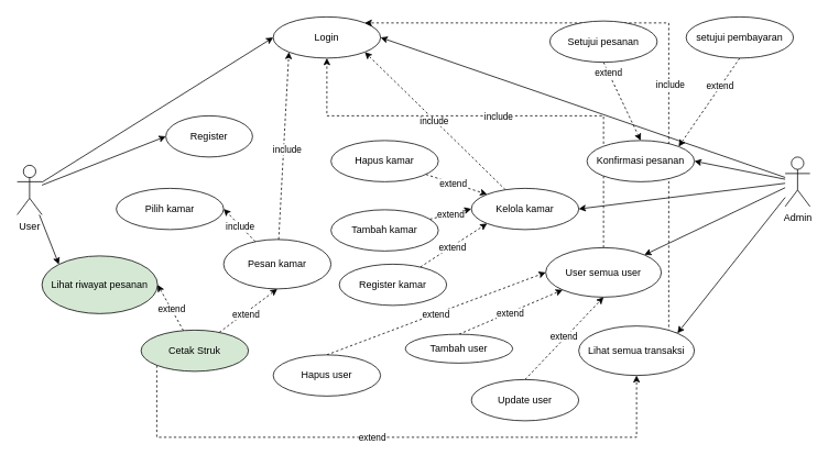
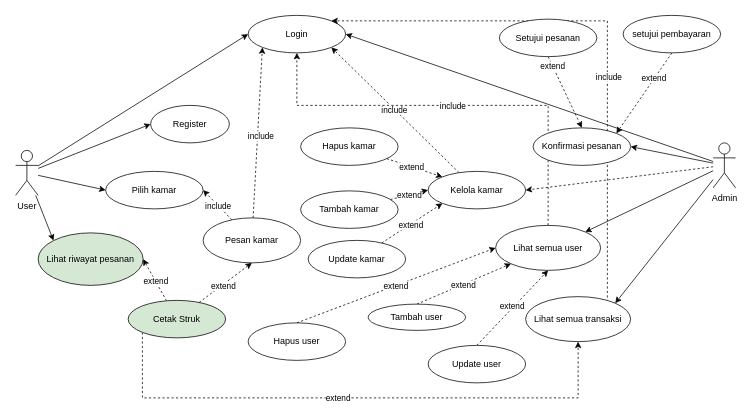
- <mxCell id="17" style="edgeStyle=none;rounded=0;orthogonalLoop=1;jettySize=auto;html=1;entryX=1;entryY=0.5;entryDx=0;entryDy=0;" parent="1" source="21" target="24" edge="1"><mxGeometry relative="1" as="geometry" /></mxCell>
+ <mxCell id="17" style="edgeStyle=none;rounded=0;orthogonalLoop=1;jettySize=auto;html=1;entryX=1;entryY=0.5;entryDx=0;entryDy=0;dashed=1;" parent="1" source="21" target="24" edge="1"><mxGeometry relative="1" as="geometry" /></mxCell>
+ <mxCell id="4" style="edgeStyle=none;rounded=0;orthogonalLoop=1;jettySize=auto;html=1;entryX=0;entryY=0.5;entryDx=0;entryDy=0;" parent="1" source="6" target="9" edge="1"><mxGeometry relative="1" as="geometry" /></mxCell>
- <mxCell id="46" value="User semua user" style="ellipse;whiteSpace=wrap;html=1;" parent="1" vertex="1"><mxGeometry x="660" y="300" width="140" height="60" as="geometry" /></mxCell>
+ <mxCell id="46" value="Lihat semua user" style="ellipse;whiteSpace=wrap;html=1;" parent="1" vertex="1"><mxGeometry x="660" y="300" width="140" height="60" as="geometry" /></mxCell>
- <mxCell id="43" value="Register kamar" style="ellipse;whiteSpace=wrap;html=1;" parent="1" vertex="1"><mxGeometry x="410" y="320" width="130" height="50" as="geometry" /></mxCell>
+ <mxCell id="43" value="Update kamar" style="ellipse;whiteSpace=wrap;html=1;" parent="1" vertex="1"><mxGeometry x="410" y="320" width="130" height="50" as="geometry" /></mxCell>
